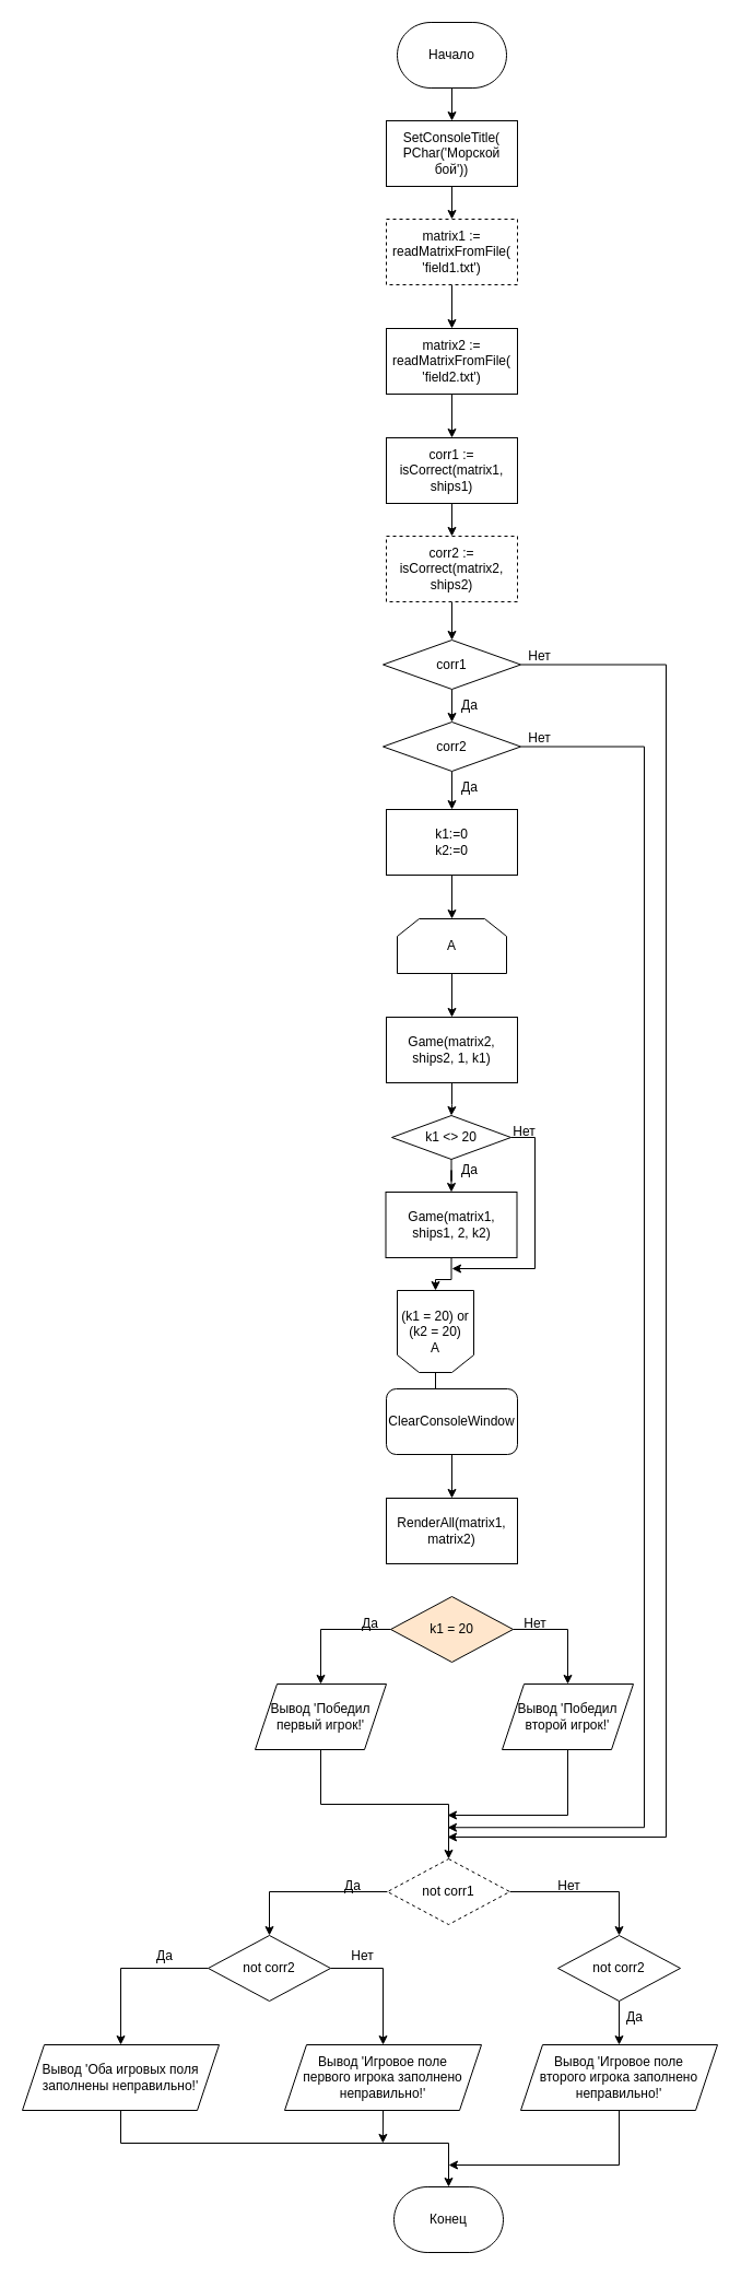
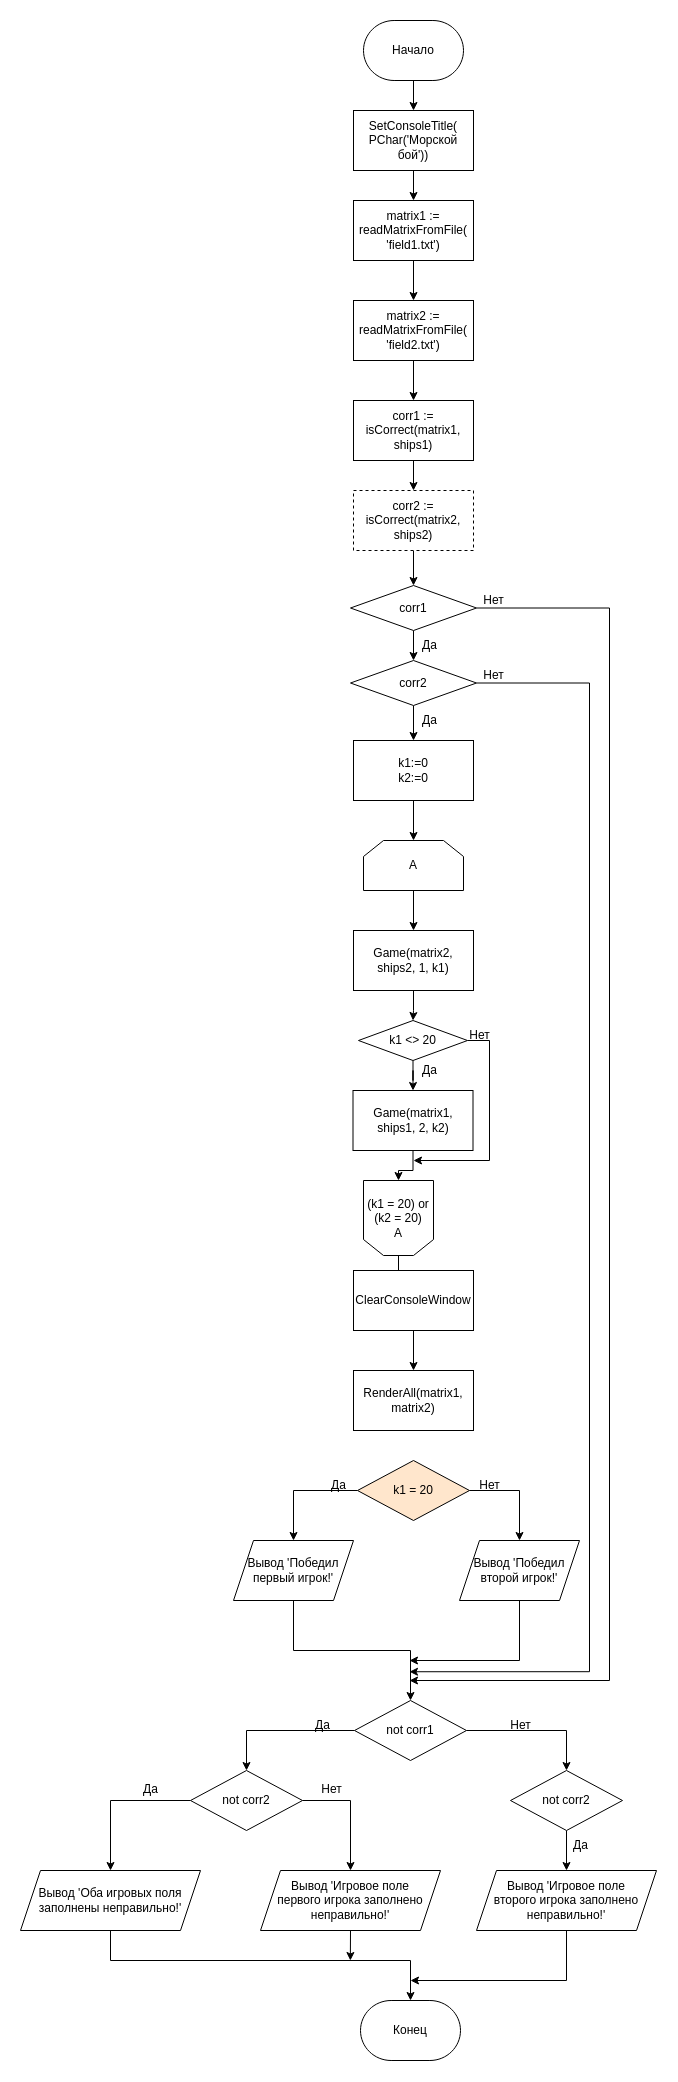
- <mxCell id="7" value="matrix1 := readMatrixFromFile(&lt;br&gt;'field1.txt')" style="whiteSpace=wrap;html=1;strokeWidth=1;dashed=1;" vertex="1" parent="1"><mxGeometry x="353" y="200" width="120" height="60" as="geometry" /></mxCell>
+ <mxCell id="7" value="matrix1 := readMatrixFromFile(&lt;br&gt;'field1.txt')" style="whiteSpace=wrap;html=1;strokeWidth=1;" vertex="1" parent="1"><mxGeometry x="353" y="200" width="120" height="60" as="geometry" /></mxCell>
- <mxCell id="39" value="ClearConsoleWindow" style="whiteSpace=wrap;html=1;strokeWidth=1;rounded=1;" vertex="1" parent="1"><mxGeometry x="353" y="1270" width="120" height="60" as="geometry" /></mxCell>
+ <mxCell id="39" value="ClearConsoleWindow" style="whiteSpace=wrap;html=1;strokeWidth=1;" vertex="1" parent="1"><mxGeometry x="353" y="1270" width="120" height="60" as="geometry" /></mxCell>
- <mxCell id="52" value="not corr1" style="rhombus;whiteSpace=wrap;html=1;strokeWidth=1;dashed=1;" vertex="1" parent="1"><mxGeometry x="354" y="1700" width="112" height="60" as="geometry" /></mxCell>
+ <mxCell id="52" value="not corr1" style="rhombus;whiteSpace=wrap;html=1;strokeWidth=1;" vertex="1" parent="1"><mxGeometry x="354" y="1700" width="112" height="60" as="geometry" /></mxCell>
